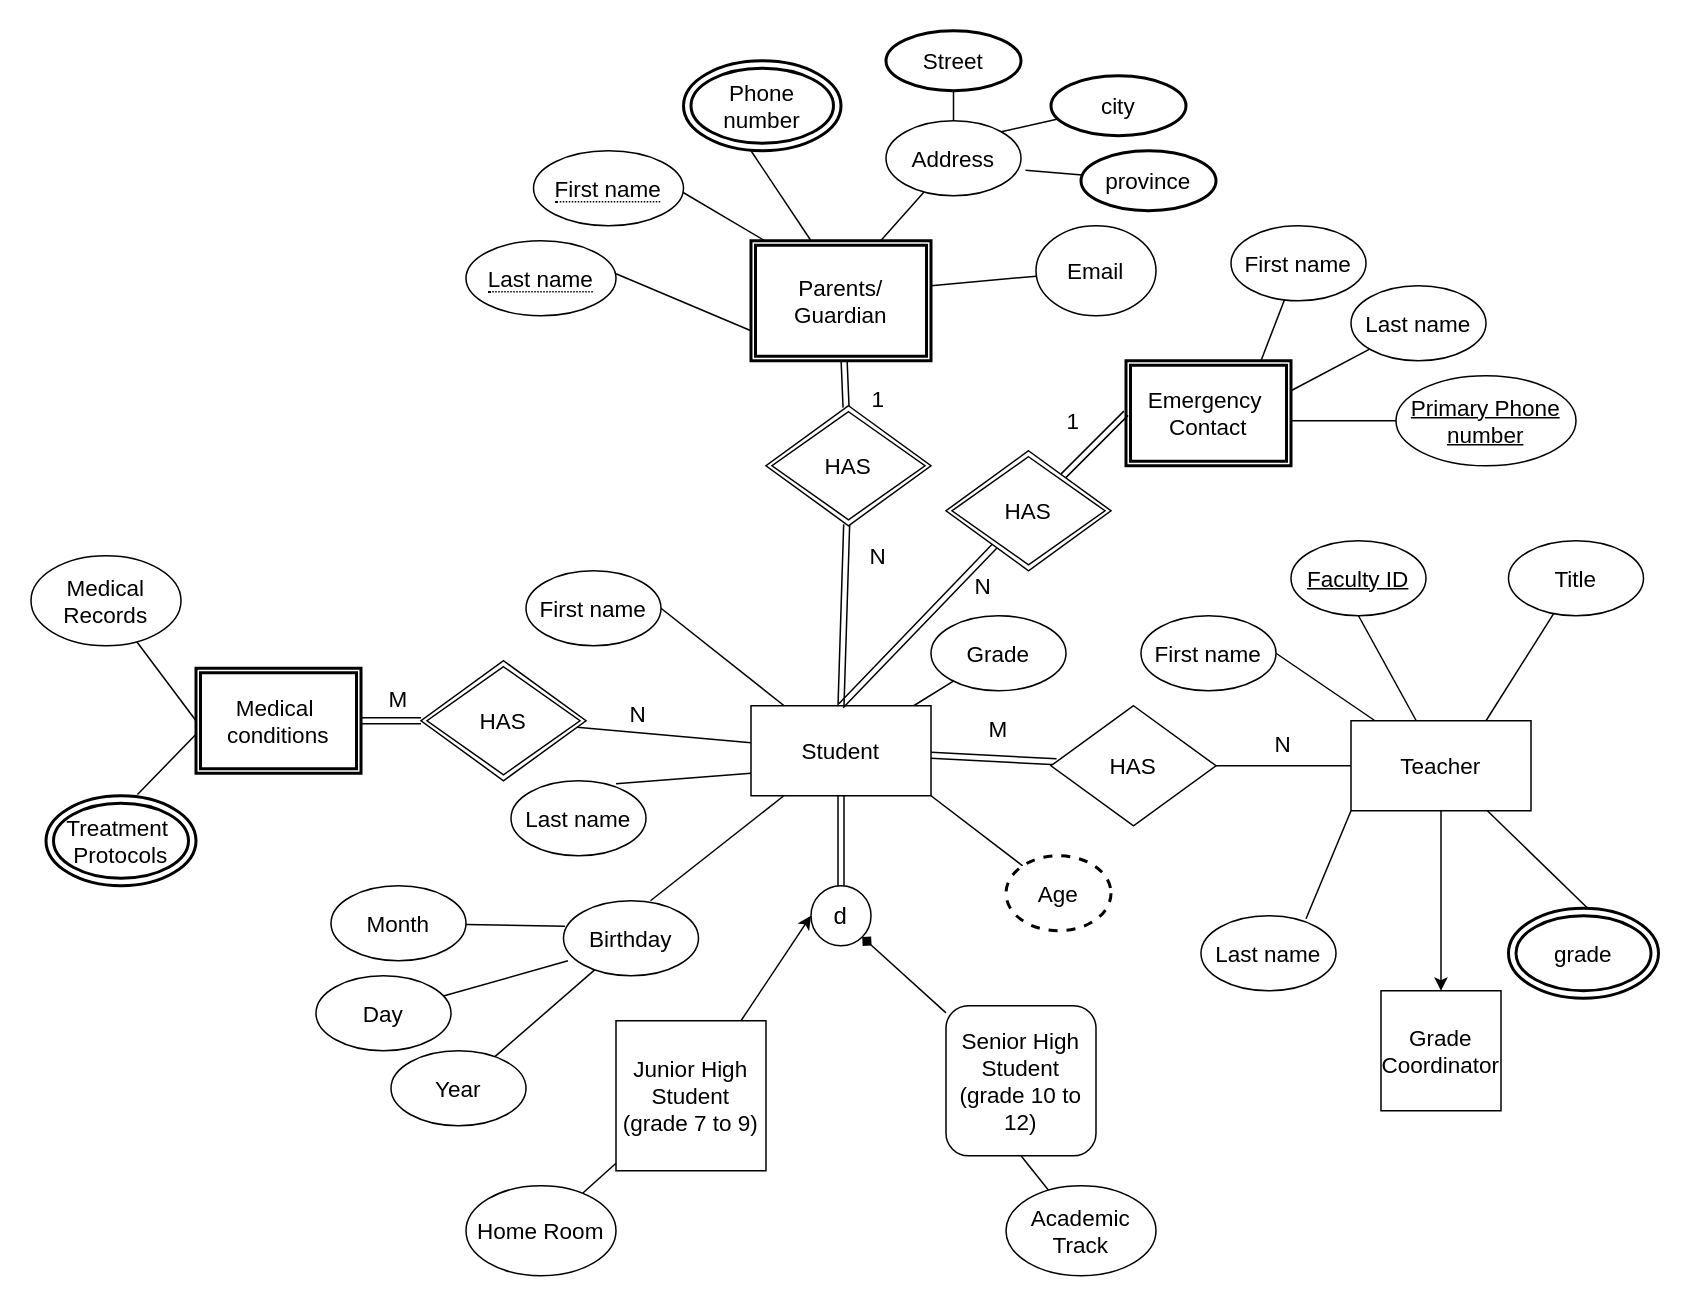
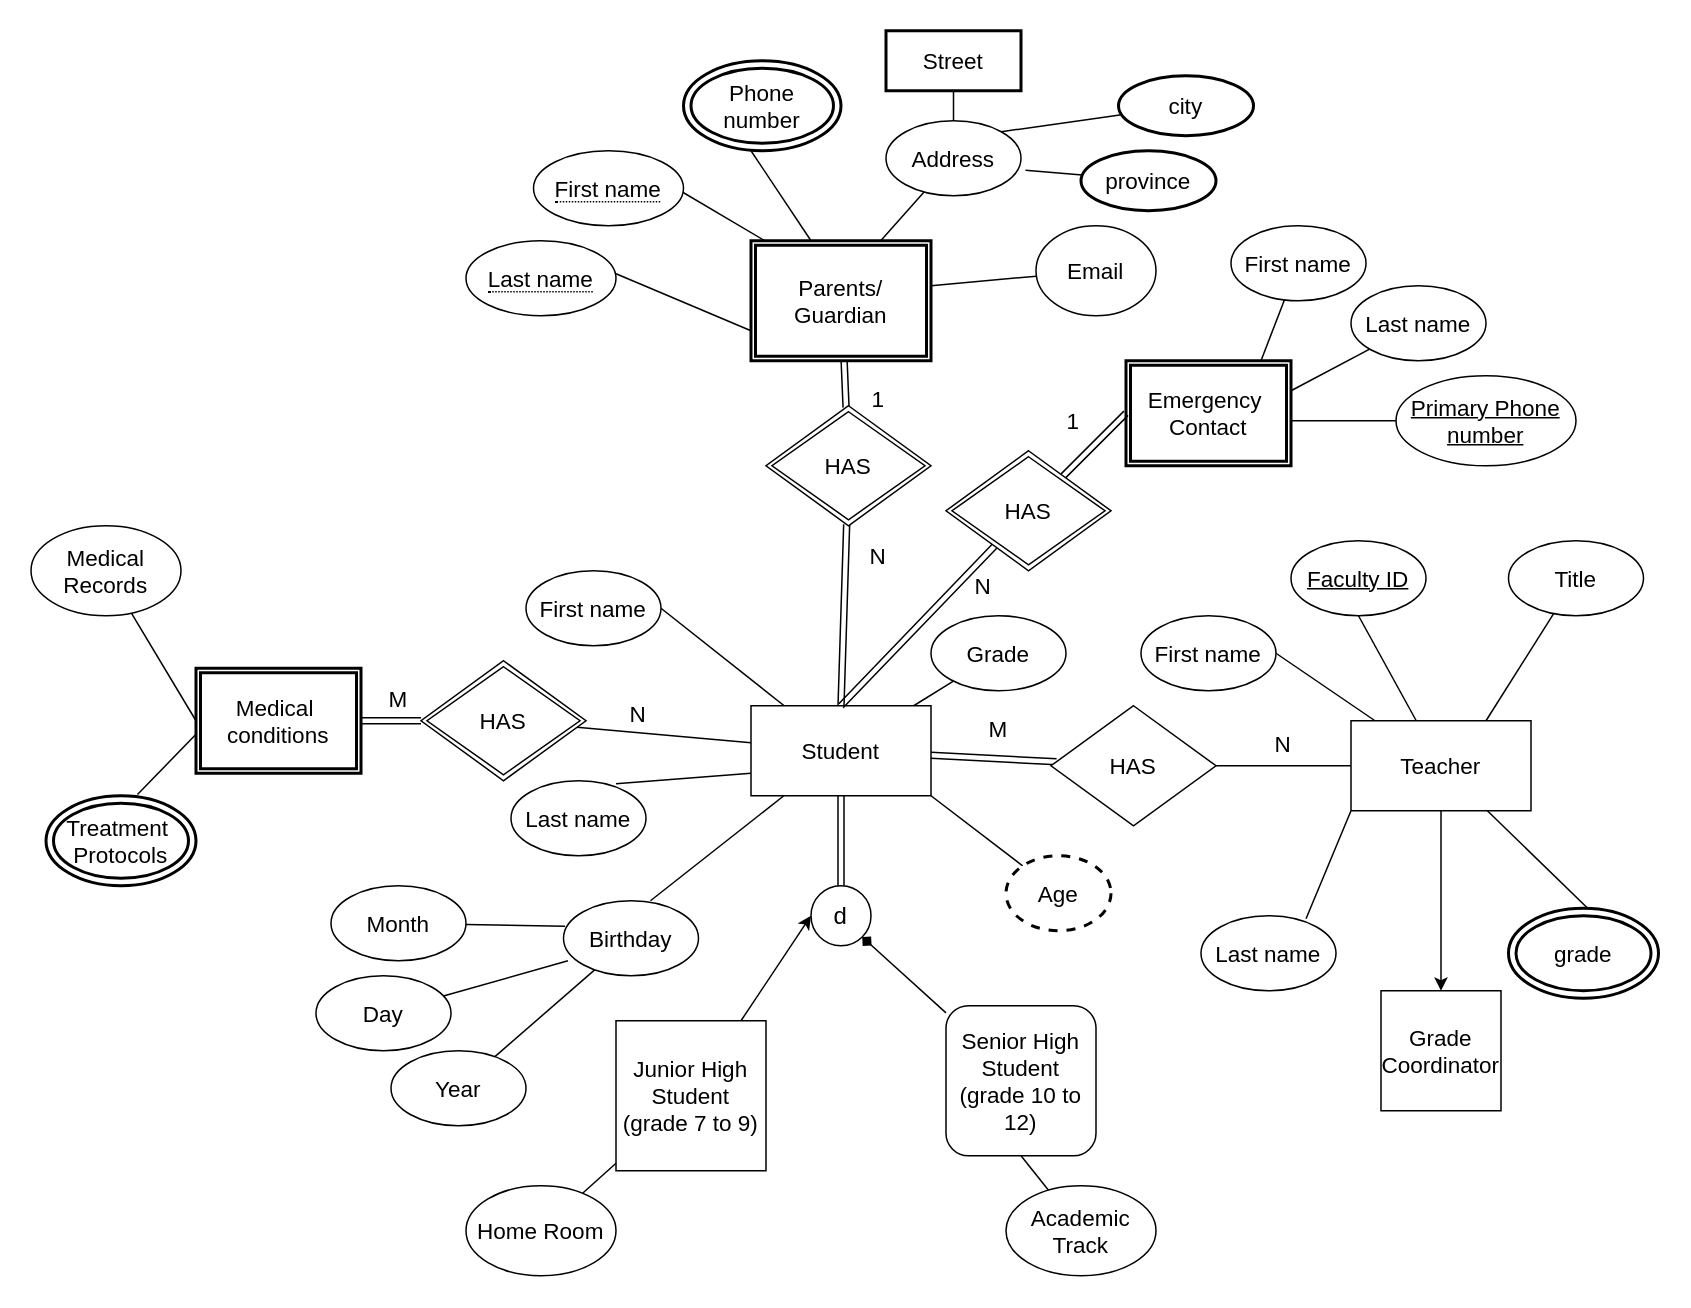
- <mxCell id="58" value="Street" style="ellipse;whiteSpace=wrap;html=1;strokeColor=default;strokeWidth=2;fontFamily=Helvetica;fontSize=15;fontColor=default;" parent="1" vertex="1"><mxGeometry x="590" y="20" width="90" height="40" as="geometry" /></mxCell>
+ <mxCell id="58" value="Street" style="whiteSpace=wrap;html=1;strokeColor=default;strokeWidth=2;fontFamily=Helvetica;fontSize=15;fontColor=default;rounded=0;" parent="1" vertex="1"><mxGeometry x="590" y="20" width="90" height="40" as="geometry" /></mxCell>
- <mxCell id="60" value="city" style="ellipse;whiteSpace=wrap;html=1;strokeColor=default;strokeWidth=2;fontFamily=Helvetica;fontSize=15;fontColor=default;" parent="1" vertex="1"><mxGeometry x="700" y="50" width="90" height="40" as="geometry" /></mxCell>
+ <mxCell id="60" value="city" style="ellipse;whiteSpace=wrap;html=1;strokeColor=default;strokeWidth=2;fontFamily=Helvetica;fontSize=15;fontColor=default;" parent="1" vertex="1"><mxGeometry x="745" y="50" width="90" height="40" as="geometry" /></mxCell>
- <mxCell id="51" value="Medical &lt;br style=&quot;font-size: 15px;&quot;&gt;Records" style="ellipse;whiteSpace=wrap;html=1;fontFamily=Helvetica;fontSize=15;fontColor=default;" parent="1" vertex="1"><mxGeometry x="20" y="370" width="100" height="60" as="geometry" /></mxCell>
+ <mxCell id="51" value="Medical &lt;br style=&quot;font-size: 15px;&quot;&gt;Records" style="ellipse;whiteSpace=wrap;html=1;fontFamily=Helvetica;fontSize=15;fontColor=default;" parent="1" vertex="1"><mxGeometry x="20" y="350" width="100" height="60" as="geometry" /></mxCell>
